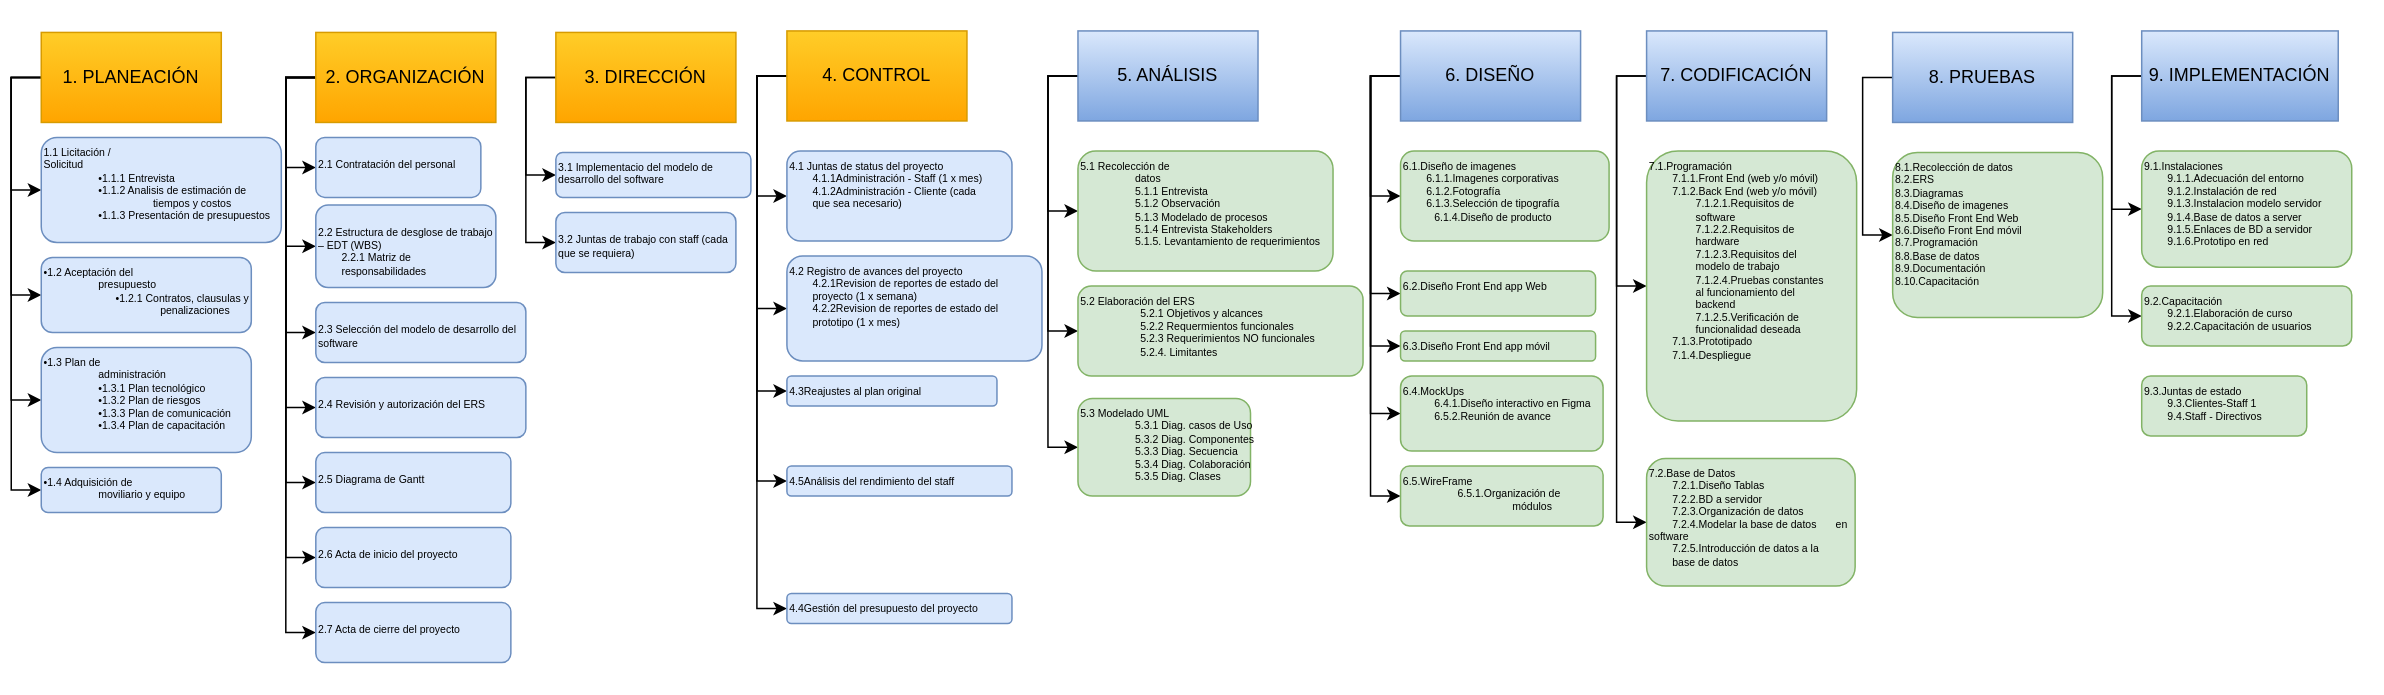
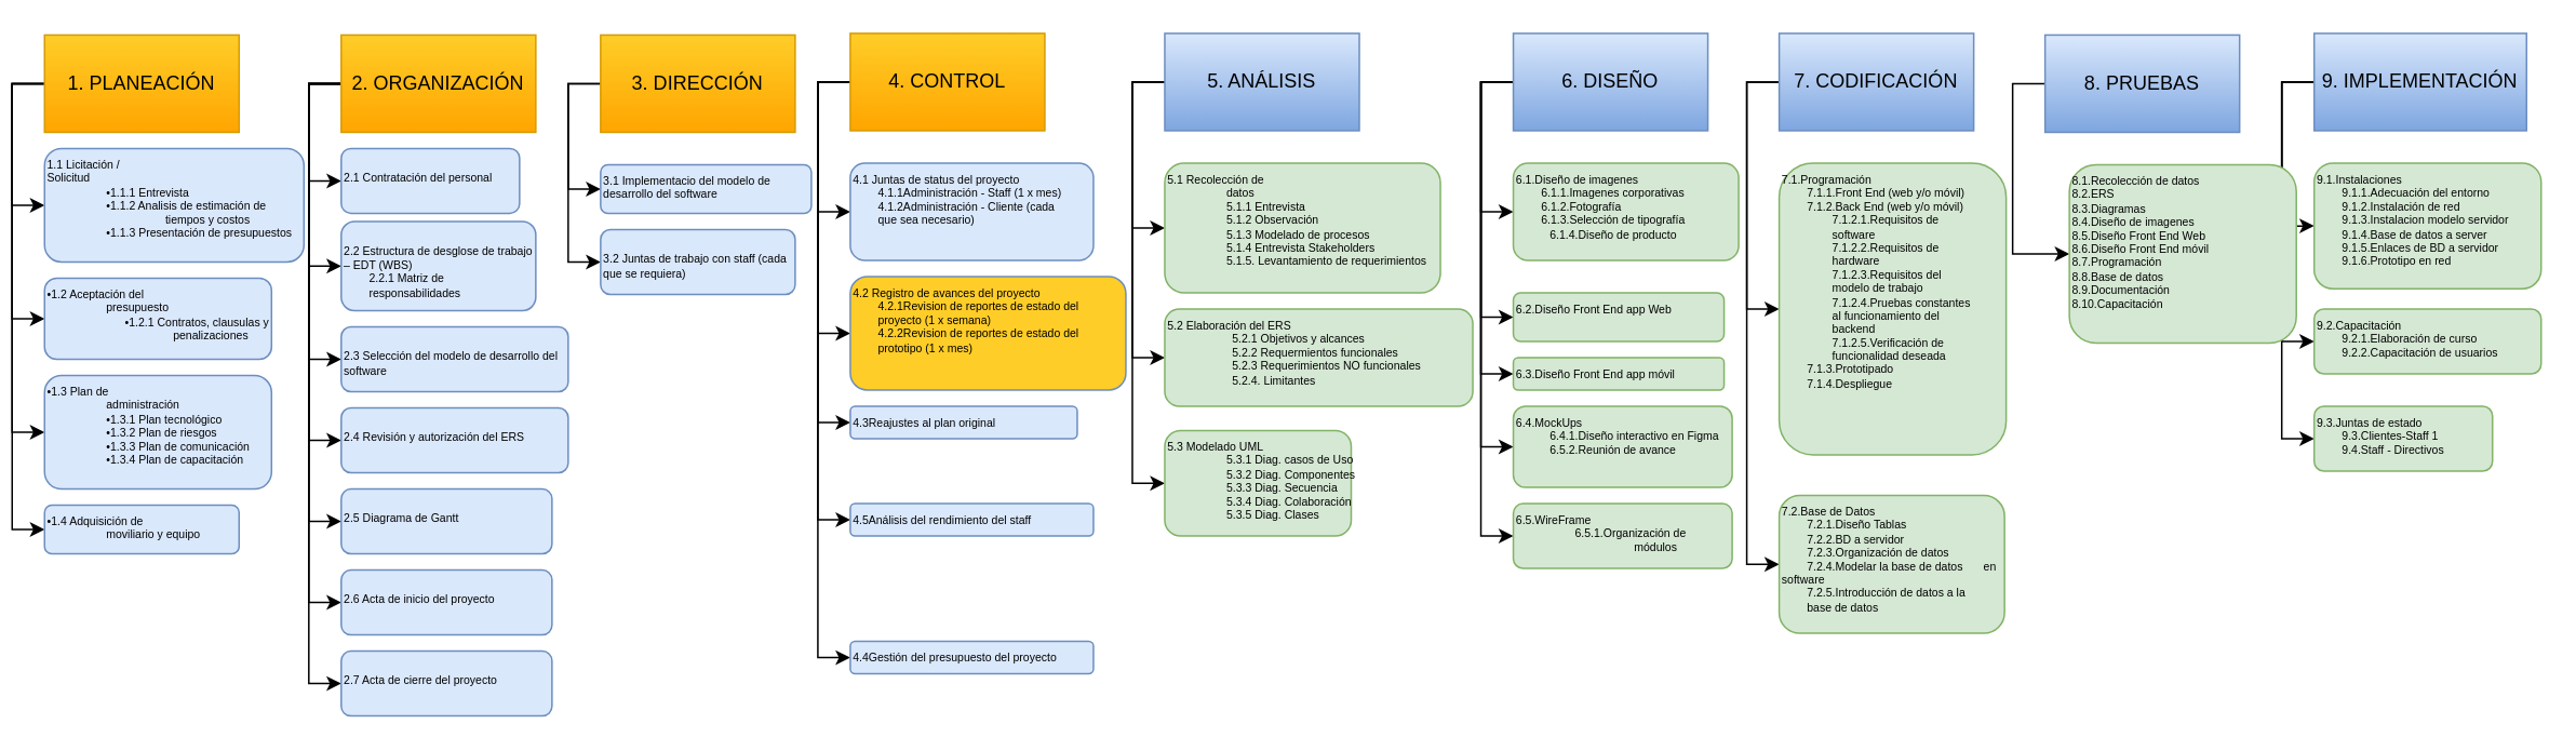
- <mxCell id="69" value="&lt;div style=&quot;font-size: 7px;&quot;&gt;8.1.Recolección de datos&lt;/div&gt;&lt;div style=&quot;font-size: 7px;&quot;&gt;8.2.ERS&lt;/div&gt;&lt;div style=&quot;font-size: 7px;&quot;&gt;8.3.Diagramas&lt;/div&gt;&lt;div style=&quot;font-size: 7px;&quot;&gt;8.4.Diseño de imagenes&lt;/div&gt;&lt;div style=&quot;font-size: 7px;&quot;&gt;8.5.Diseño Front End Web&lt;/div&gt;&lt;div style=&quot;font-size: 7px;&quot;&gt;8.6.Diseño Front End móvil&amp;nbsp;&lt;/div&gt;&lt;div style=&quot;font-size: 7px;&quot;&gt;8.7.Programación&amp;nbsp;&lt;/div&gt;&lt;div style=&quot;font-size: 7px;&quot;&gt;8.8.Base de datos&lt;/div&gt;&lt;div style=&quot;font-size: 7px;&quot;&gt;8.9.Documentación&amp;nbsp;&lt;/div&gt;&lt;div style=&quot;font-size: 7px;&quot;&gt;8.10.Capacitación&amp;nbsp;&lt;/div&gt;&lt;div style=&quot;font-size: 7px;&quot;&gt;&lt;br style=&quot;font-size: 7px;&quot;&gt;&lt;/div&gt;" style="rounded=1;whiteSpace=wrap;html=1;fontSize=7;align=left;verticalAlign=top;fontFamily=Helvetica;fillColor=#d5e8d4;strokeColor=#82b366;" vertex="1" parent="1"><mxGeometry x="1254" y="101" width="140" height="110" as="geometry" /></mxCell>
+ <mxCell id="69" value="&lt;div style=&quot;font-size: 7px;&quot;&gt;8.1.Recolección de datos&lt;/div&gt;&lt;div style=&quot;font-size: 7px;&quot;&gt;8.2.ERS&lt;/div&gt;&lt;div style=&quot;font-size: 7px;&quot;&gt;8.3.Diagramas&lt;/div&gt;&lt;div style=&quot;font-size: 7px;&quot;&gt;8.4.Diseño de imagenes&lt;/div&gt;&lt;div style=&quot;font-size: 7px;&quot;&gt;8.5.Diseño Front End Web&lt;/div&gt;&lt;div style=&quot;font-size: 7px;&quot;&gt;8.6.Diseño Front End móvil&amp;nbsp;&lt;/div&gt;&lt;div style=&quot;font-size: 7px;&quot;&gt;8.7.Programación&amp;nbsp;&lt;/div&gt;&lt;div style=&quot;font-size: 7px;&quot;&gt;8.8.Base de datos&lt;/div&gt;&lt;div style=&quot;font-size: 7px;&quot;&gt;8.9.Documentación&amp;nbsp;&lt;/div&gt;&lt;div style=&quot;font-size: 7px;&quot;&gt;8.10.Capacitación&amp;nbsp;&lt;/div&gt;&lt;div style=&quot;font-size: 7px;&quot;&gt;&lt;br style=&quot;font-size: 7px;&quot;&gt;&lt;/div&gt;" style="rounded=1;whiteSpace=wrap;html=1;fontSize=7;align=left;verticalAlign=top;fontFamily=Helvetica;fillColor=#d5e8d4;strokeColor=#82b366;" vertex="1" parent="1"><mxGeometry x="1269" y="101" width="140" height="110" as="geometry" /></mxCell>
- <mxCell id="53" value="&lt;div style=&quot;font-size: 7px;&quot;&gt;&lt;div style=&quot;font-size: 7px;&quot;&gt;4.2 Registro de avances del proyecto&lt;/div&gt;&lt;/div&gt;&lt;div style=&quot;font-size: 7px;&quot;&gt;&lt;div style=&quot;font-size: 7px;&quot;&gt;&lt;span style=&quot;white-space: pre; font-size: 7px;&quot;&gt;&#09;&lt;/span&gt;4.2.1Revision de reportes de estado del &lt;span style=&quot;white-space: pre; font-size: 7px;&quot;&gt;&#09;&lt;/span&gt;proyecto (1 x semana)&lt;/div&gt;&lt;/div&gt;&lt;div style=&quot;font-size: 7px;&quot;&gt;&lt;div style=&quot;font-size: 7px;&quot;&gt;&lt;span style=&quot;white-space: pre; font-size: 7px;&quot;&gt;&#09;&lt;/span&gt;4.2.2Revision de reportes de estado del &lt;span style=&quot;white-space: pre; font-size: 7px;&quot;&gt;&#09;&lt;/span&gt;prototipo (1 x mes)&lt;/div&gt;&lt;/div&gt;&lt;div style=&quot;font-size: 7px;&quot;&gt;&lt;br style=&quot;font-size: 7px;&quot;&gt;&lt;/div&gt;" style="rounded=1;whiteSpace=wrap;html=1;fontSize=7;align=left;verticalAlign=top;fontFamily=Helvetica;fillColor=#dae8fc;strokeColor=#6c8ebf;" vertex="1" parent="1"><mxGeometry x="517" y="170" width="170" height="70" as="geometry" /></mxCell>
+ <mxCell id="53" value="&lt;div style=&quot;font-size: 7px;&quot;&gt;&lt;div style=&quot;font-size: 7px;&quot;&gt;4.2 Registro de avances del proyecto&lt;/div&gt;&lt;/div&gt;&lt;div style=&quot;font-size: 7px;&quot;&gt;&lt;div style=&quot;font-size: 7px;&quot;&gt;&lt;span style=&quot;white-space: pre; font-size: 7px;&quot;&gt;&#09;&lt;/span&gt;4.2.1Revision de reportes de estado del &lt;span style=&quot;white-space: pre; font-size: 7px;&quot;&gt;&#09;&lt;/span&gt;proyecto (1 x semana)&lt;/div&gt;&lt;/div&gt;&lt;div style=&quot;font-size: 7px;&quot;&gt;&lt;div style=&quot;font-size: 7px;&quot;&gt;&lt;span style=&quot;white-space: pre; font-size: 7px;&quot;&gt;&#09;&lt;/span&gt;4.2.2Revision de reportes de estado del &lt;span style=&quot;white-space: pre; font-size: 7px;&quot;&gt;&#09;&lt;/span&gt;prototipo (1 x mes)&lt;/div&gt;&lt;/div&gt;&lt;div style=&quot;font-size: 7px;&quot;&gt;&lt;br style=&quot;font-size: 7px;&quot;&gt;&lt;/div&gt;" style="rounded=1;whiteSpace=wrap;html=1;fontSize=7;align=left;verticalAlign=top;fontFamily=Helvetica;fillColor=#ffcd28;strokeColor=#6c8ebf;" vertex="1" parent="1"><mxGeometry x="517" y="170" width="170" height="70" as="geometry" /></mxCell>
+ <mxCell id="41" style="edgeStyle=orthogonalEdgeStyle;rounded=0;orthogonalLoop=1;jettySize=auto;html=1;exitX=0;exitY=0.5;exitDx=0;exitDy=0;entryX=0;entryY=0.5;entryDx=0;entryDy=0;fontSize=8;" edge="1" parent="1" source="42" target="68"><mxGeometry relative="1" as="geometry" /></mxCell>
